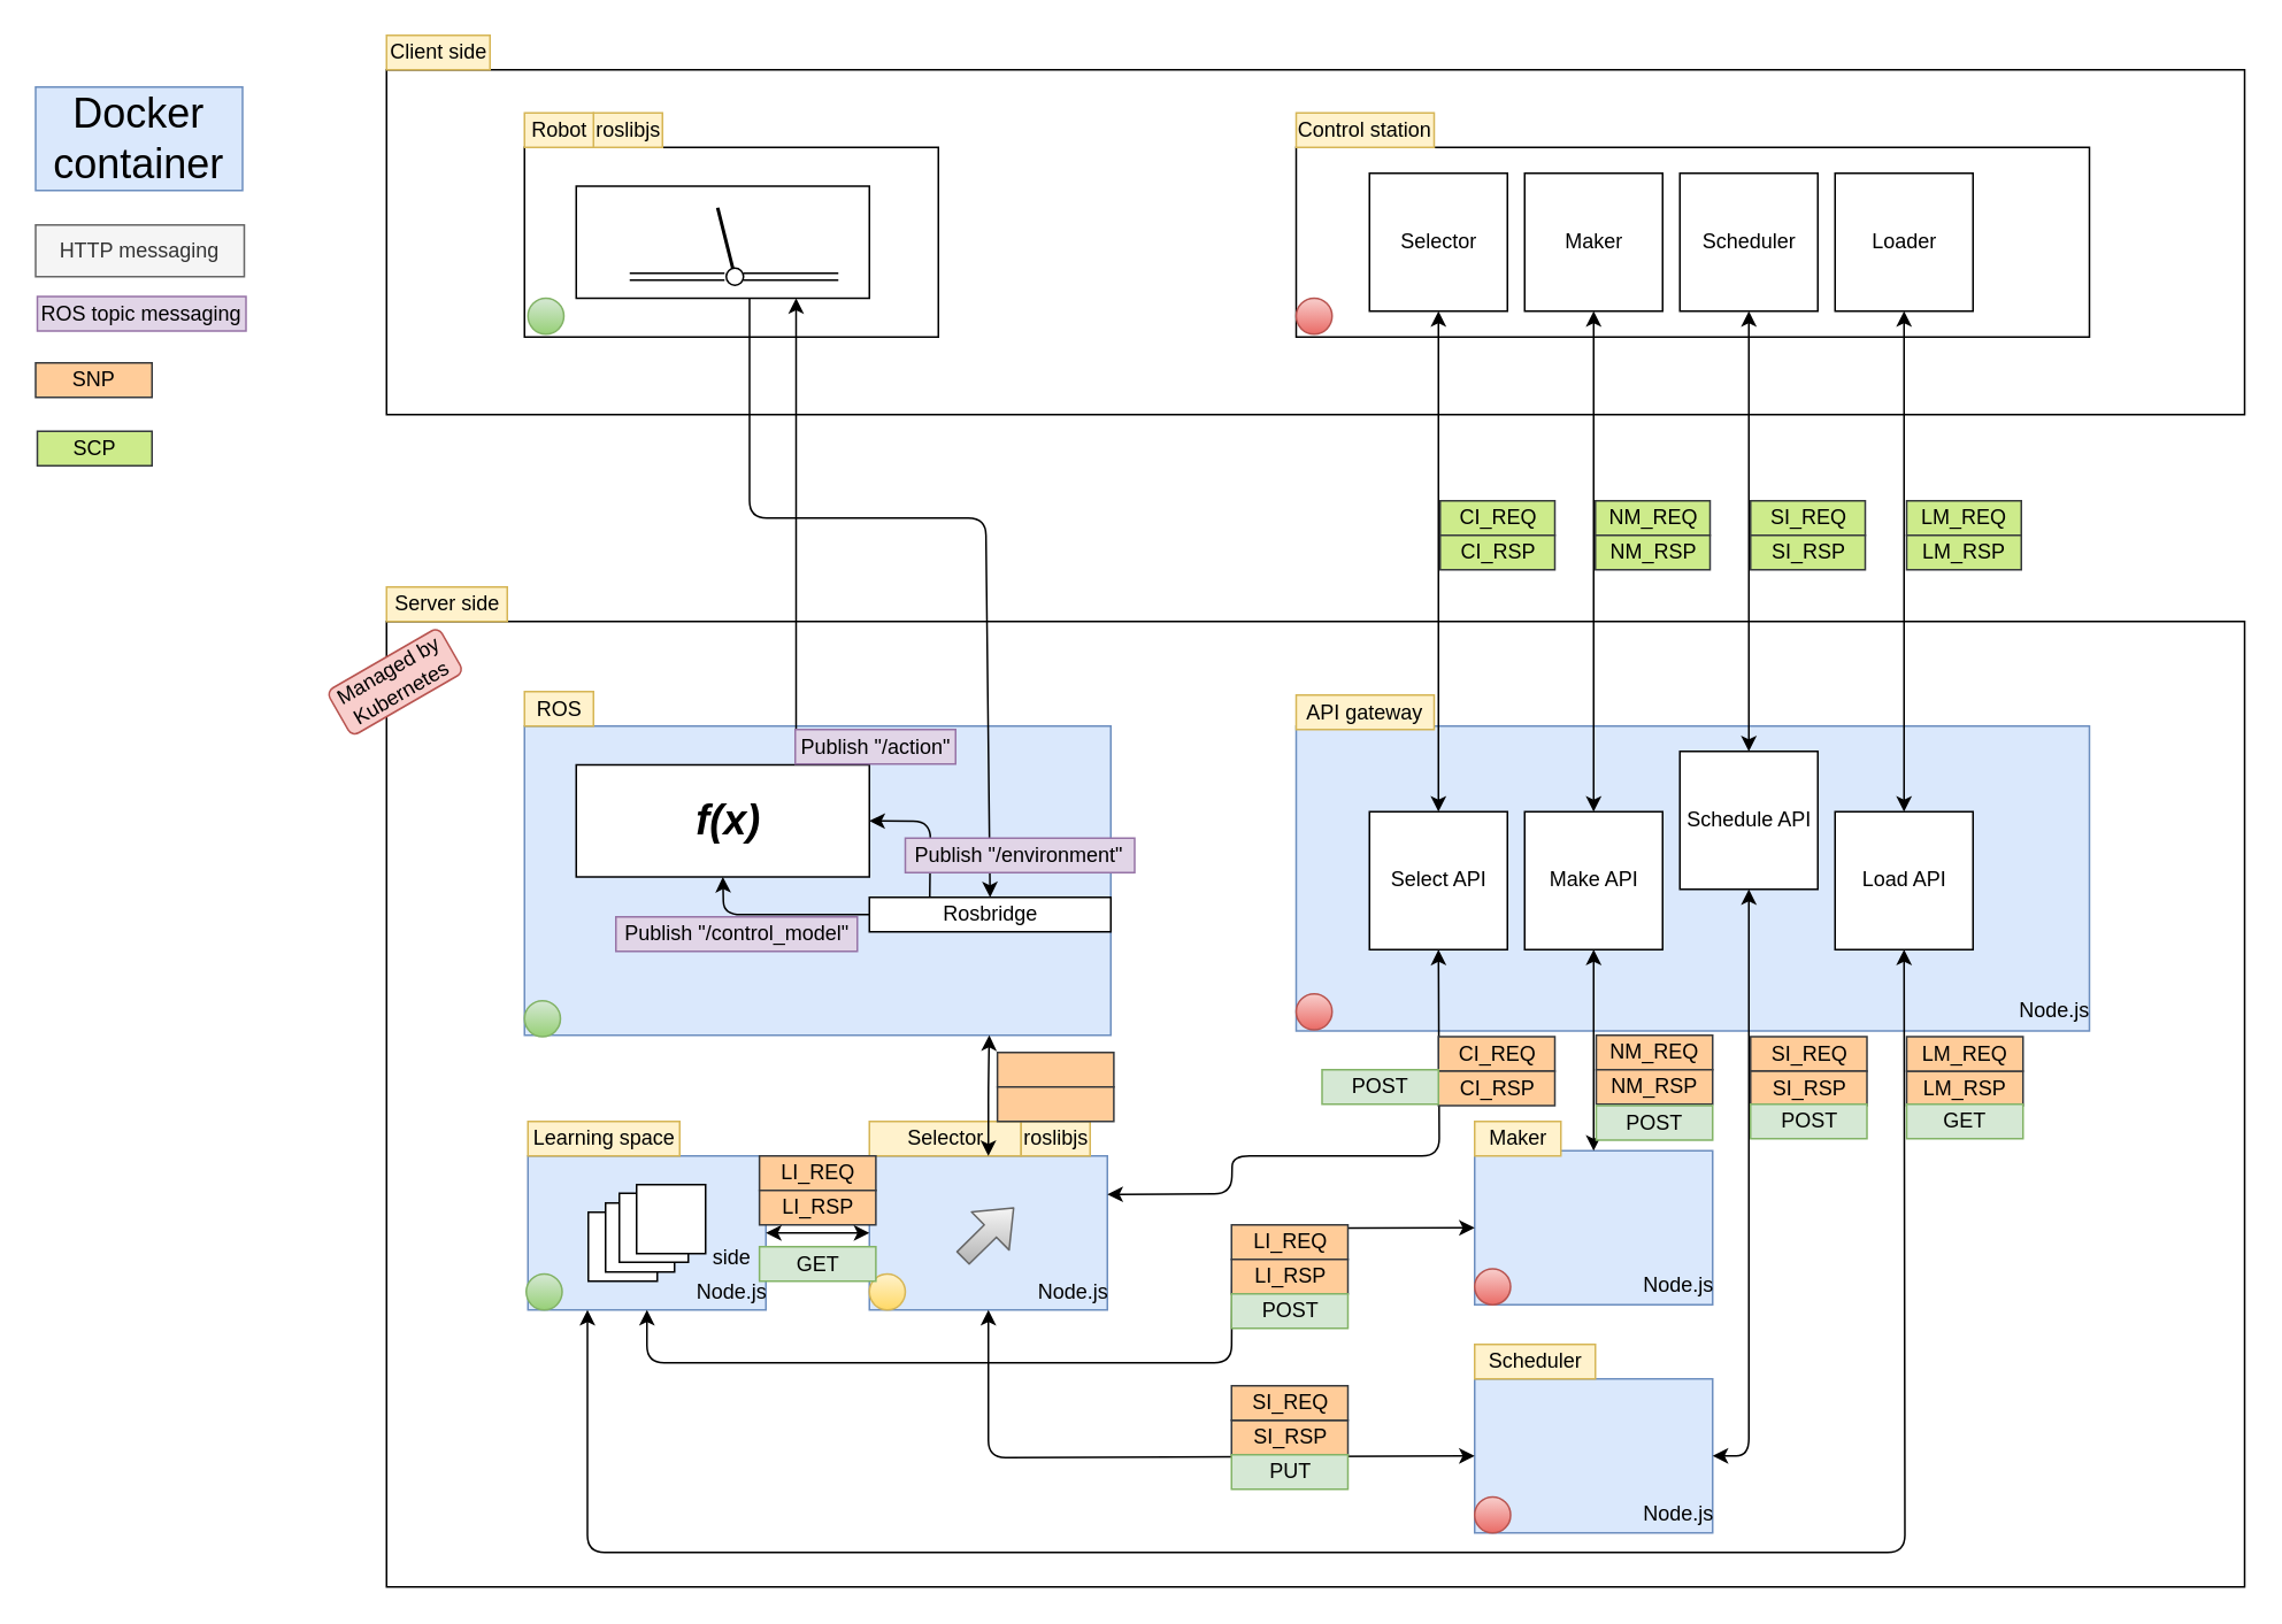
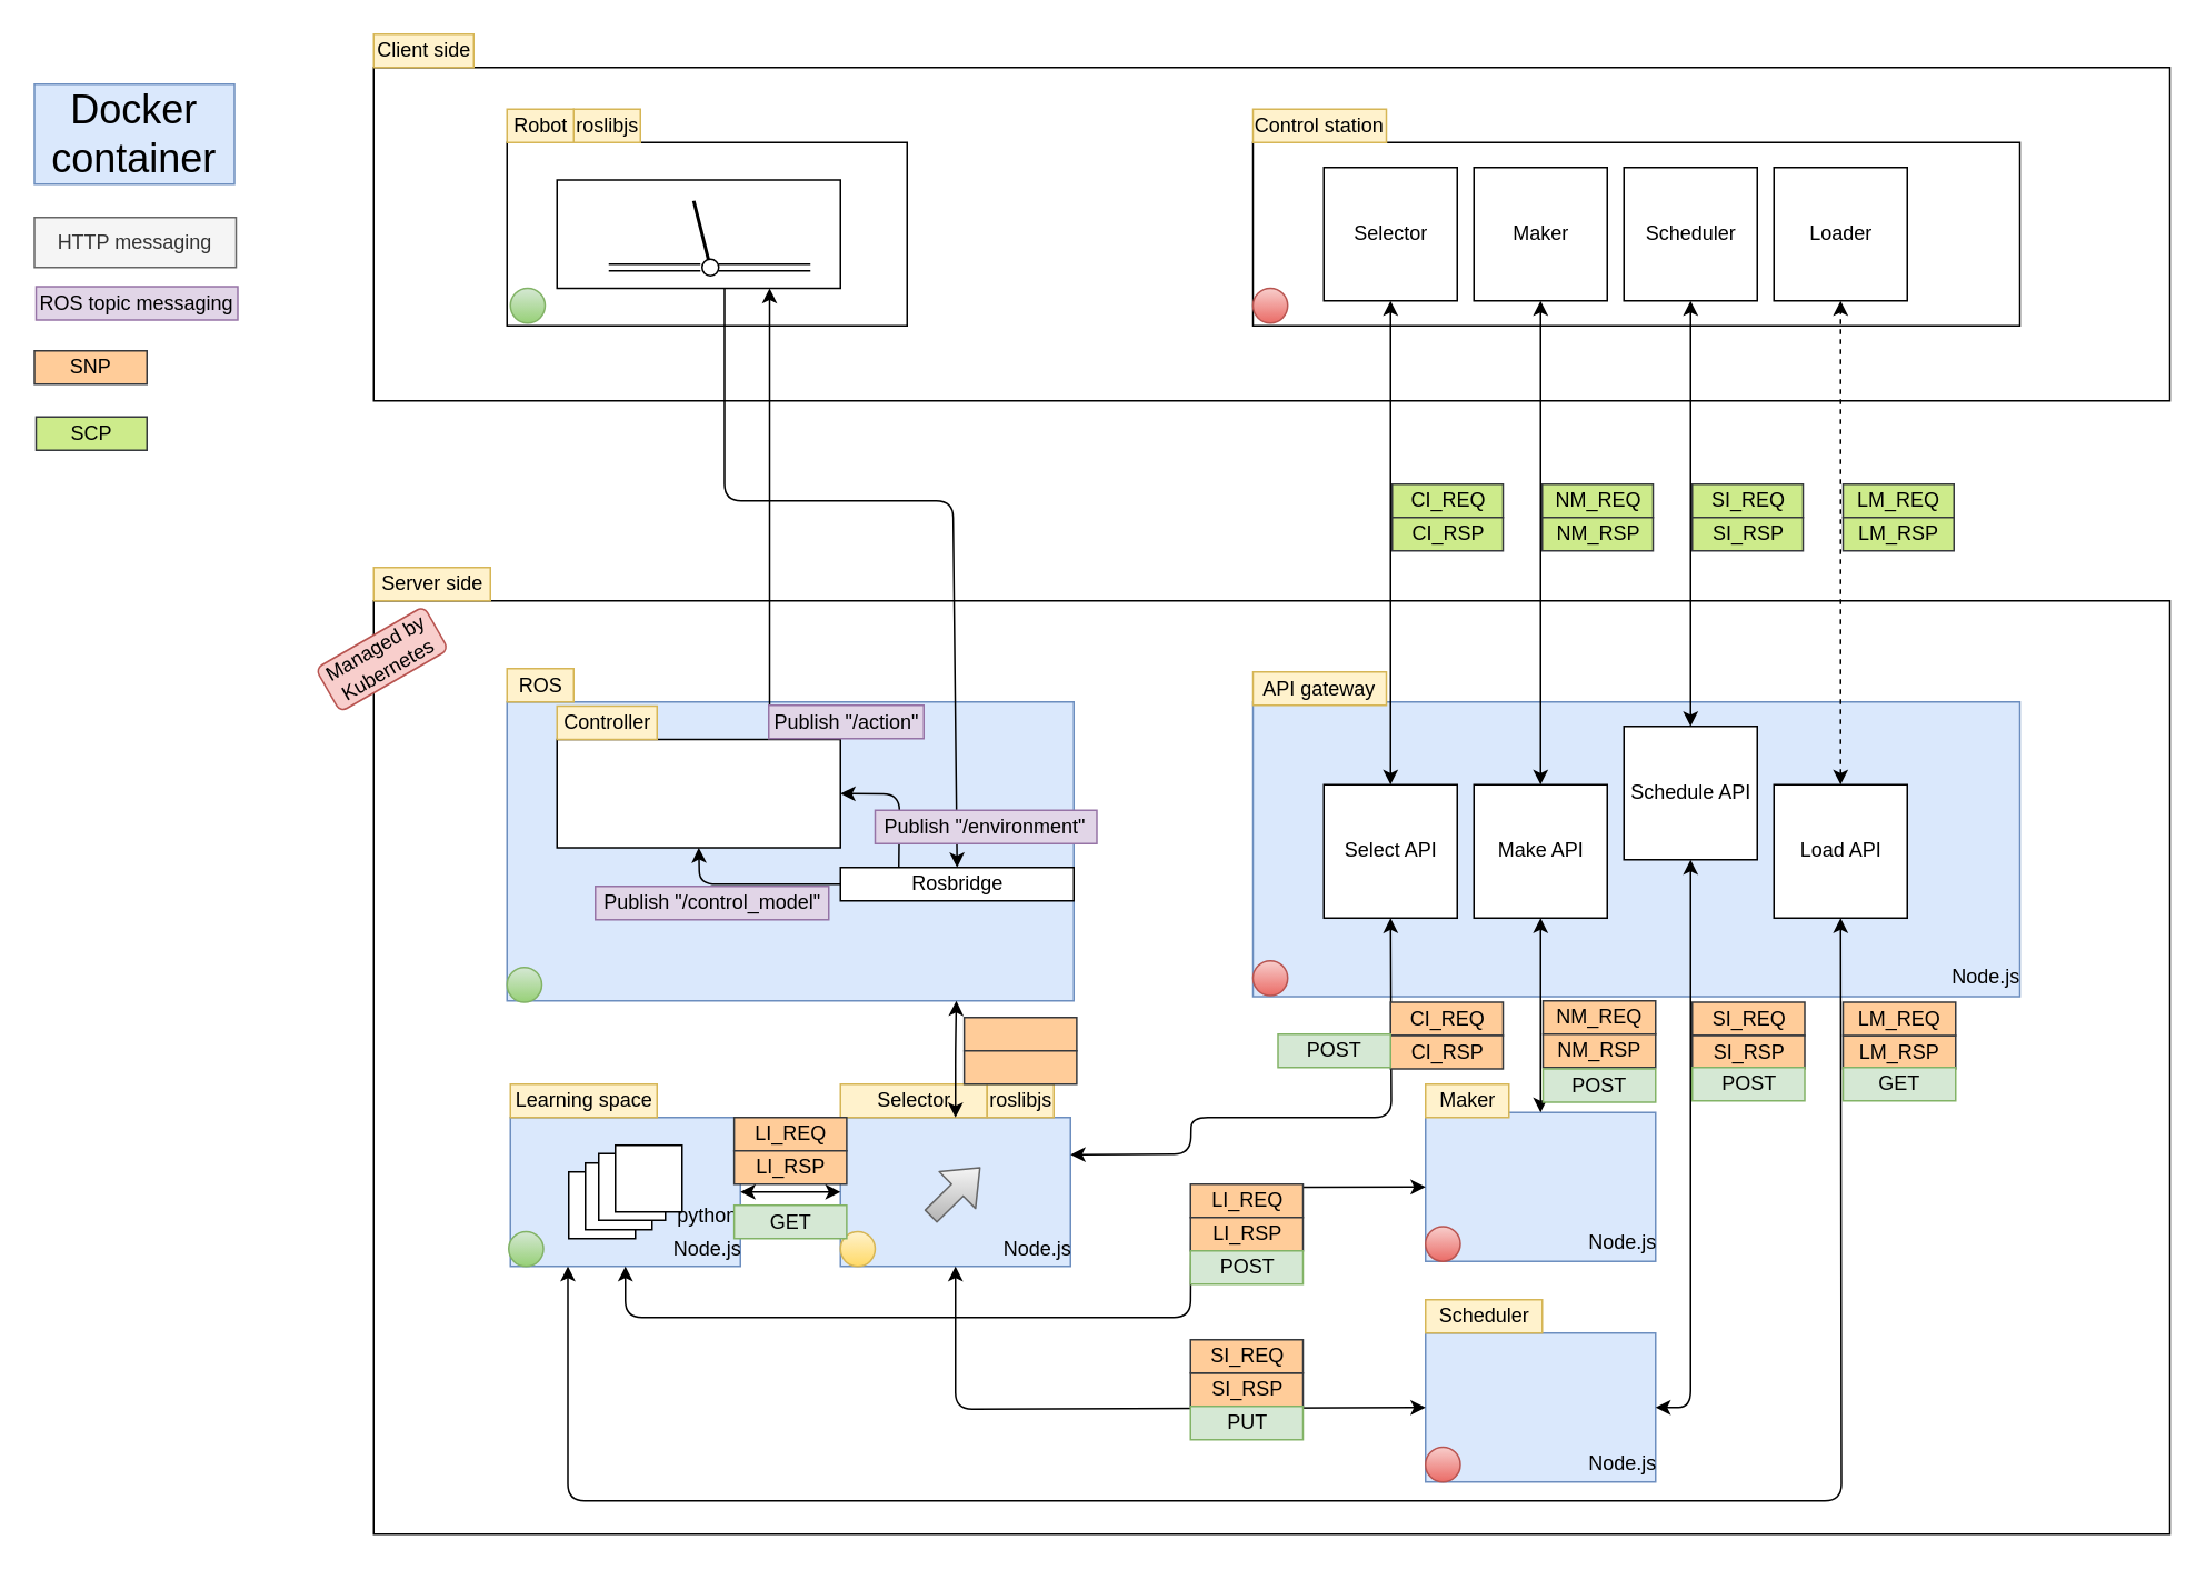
- <mxCell id="99" value="" style="endArrow=classic;startArrow=classic;html=1;fontSize=10;entryX=0.5;entryY=1;entryDx=0;entryDy=0;exitX=0.5;exitY=0;exitDx=0;exitDy=0;" parent="1" source="97" target="98" edge="1"><mxGeometry width="50" height="50" relative="1" as="geometry"><mxPoint x="581" y="420" as="sourcePoint" /><mxPoint x="631" y="370" as="targetPoint" /></mxGeometry></mxCell>
+ <mxCell id="99" value="" style="endArrow=classic;startArrow=classic;html=1;fontSize=10;entryX=0.5;entryY=1;entryDx=0;entryDy=0;exitX=0.5;exitY=0;exitDx=0;exitDy=0;dashed=1;" parent="1" source="97" target="98" edge="1"><mxGeometry width="50" height="50" relative="1" as="geometry"><mxPoint x="581" y="420" as="sourcePoint" /><mxPoint x="631" y="370" as="targetPoint" /></mxGeometry></mxCell>
+ <mxCell id="22" value="Controller" style="text;html=1;strokeColor=#d6b656;fillColor=#fff2cc;align=center;verticalAlign=middle;whiteSpace=wrap;rounded=0;" parent="1" vertex="1"><mxGeometry x="333.5" y="423.17" width="60" height="20" as="geometry" /></mxCell>
- <mxCell id="26" value="f(x)" style="text;html=1;strokeColor=none;fillColor=none;align=center;verticalAlign=middle;whiteSpace=wrap;rounded=0;fontSize=24;fontStyle=3" parent="1" vertex="1"><mxGeometry x="401.5" y="465.67" width="40" height="20" as="geometry" /></mxCell>
- <mxCell id="91" value="side" style="text;html=1;strokeColor=none;fillColor=none;align=center;verticalAlign=middle;whiteSpace=wrap;rounded=0;" parent="1" vertex="1"><mxGeometry x="403.5" y="719.33" width="40" height="20" as="geometry" /></mxCell>
+ <mxCell id="91" value="python" style="text;html=1;strokeColor=none;fillColor=none;align=center;verticalAlign=middle;whiteSpace=wrap;rounded=0;" parent="1" vertex="1"><mxGeometry x="403.5" y="719.33" width="40" height="20" as="geometry" /></mxCell>
